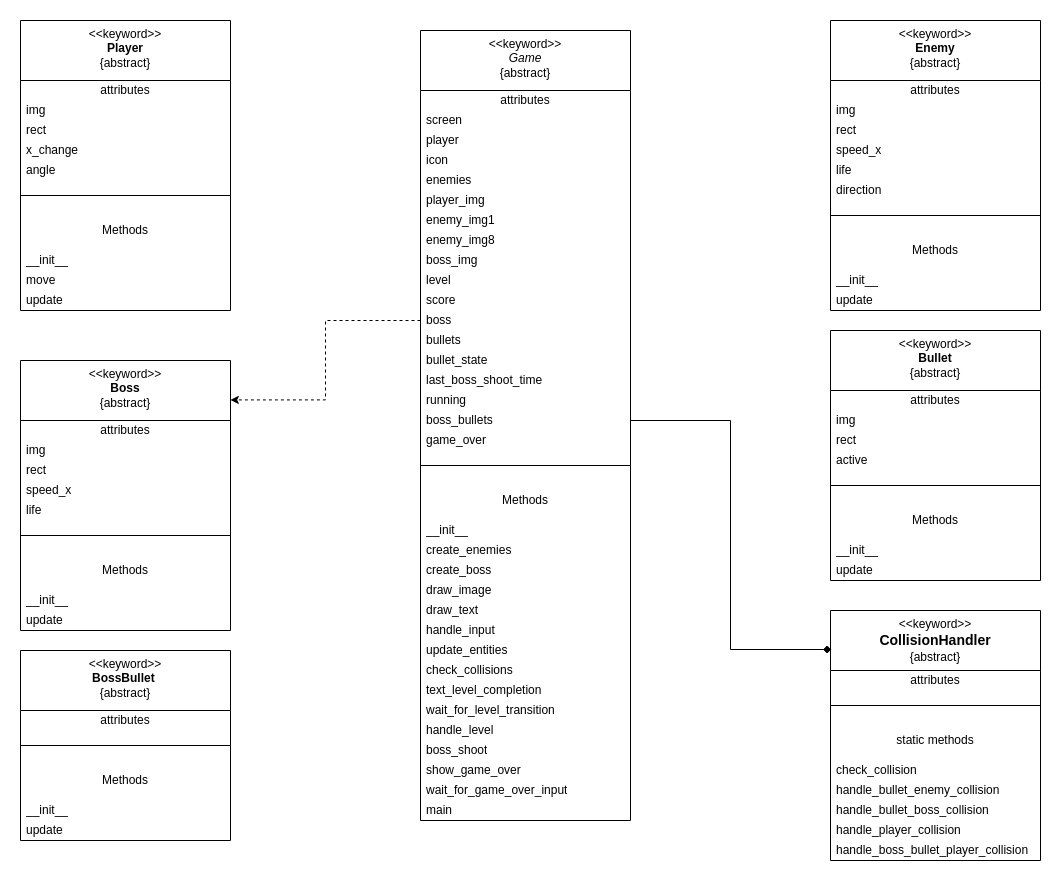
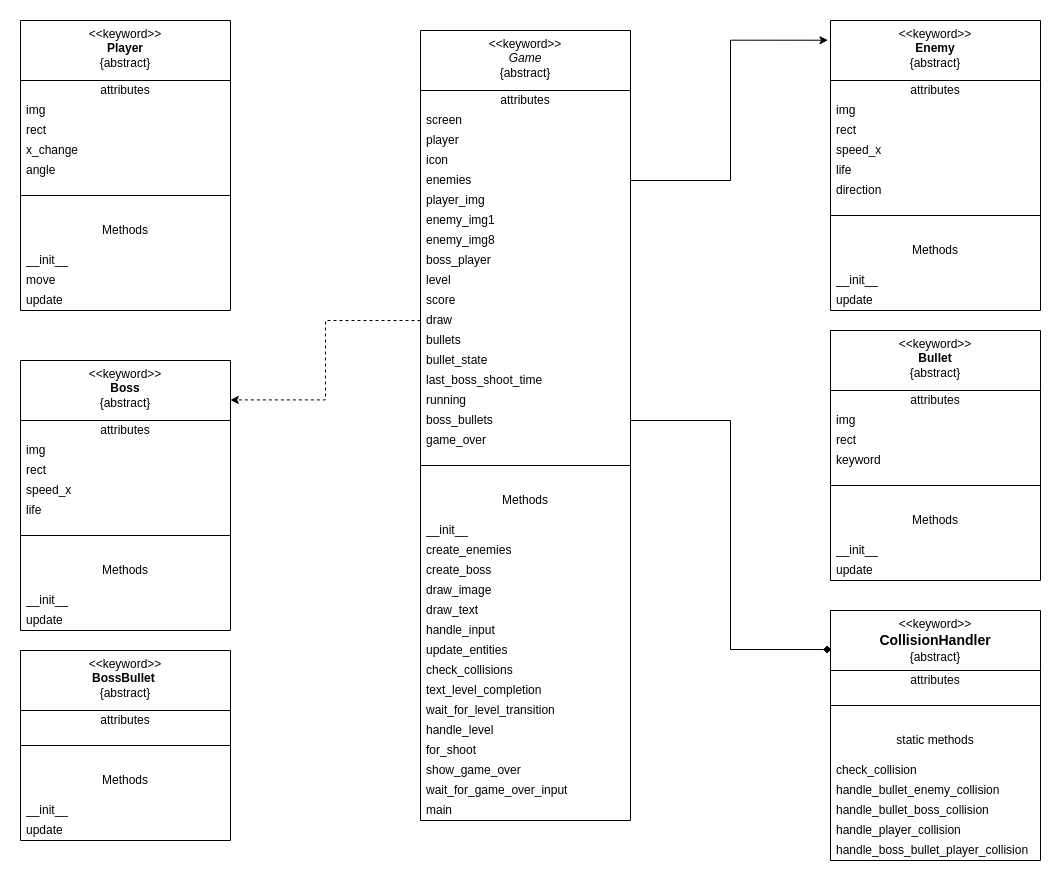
+ <mxCell id="94" style="edgeStyle=orthogonalEdgeStyle;rounded=0;orthogonalLoop=1;jettySize=auto;html=1;entryX=-0.012;entryY=0.068;entryDx=0;entryDy=0;entryPerimeter=0;" edge="1" parent="1" source="7" target="49"><mxGeometry relative="1" as="geometry" /></mxCell>
- <mxCell id="11" value="&lt;font color=&quot;#000000&quot;&gt;boss_img&lt;/font&gt;" style="text;html=1;strokeColor=none;fillColor=none;align=left;verticalAlign=middle;spacingLeft=4;spacingRight=4;overflow=hidden;rotatable=0;points=[[0,0.5],[1,0.5]];portConstraint=eastwest;fontColor=#808080;whiteSpace=wrap;" vertex="1" parent="2"><mxGeometry y="220" width="210" height="20" as="geometry" /></mxCell>
+ <mxCell id="11" value="&lt;font color=&quot;#000000&quot;&gt;boss_player&lt;/font&gt;" style="text;html=1;strokeColor=none;fillColor=none;align=left;verticalAlign=middle;spacingLeft=4;spacingRight=4;overflow=hidden;rotatable=0;points=[[0,0.5],[1,0.5]];portConstraint=eastwest;fontColor=#808080;whiteSpace=wrap;" vertex="1" parent="2"><mxGeometry y="220" width="210" height="20" as="geometry" /></mxCell>
- <mxCell id="14" value="&lt;font color=&quot;#000000&quot;&gt;boss&lt;/font&gt;" style="text;html=1;strokeColor=none;fillColor=none;align=left;verticalAlign=middle;spacingLeft=4;spacingRight=4;overflow=hidden;rotatable=0;points=[[0,0.5],[1,0.5]];portConstraint=eastwest;fontColor=#808080;whiteSpace=wrap;" vertex="1" parent="2"><mxGeometry y="280" width="210" height="20" as="geometry" /></mxCell>
+ <mxCell id="14" value="&lt;font color=&quot;#000000&quot;&gt;draw&lt;/font&gt;" style="text;html=1;strokeColor=none;fillColor=none;align=left;verticalAlign=middle;spacingLeft=4;spacingRight=4;overflow=hidden;rotatable=0;points=[[0,0.5],[1,0.5]];portConstraint=eastwest;fontColor=#808080;whiteSpace=wrap;" vertex="1" parent="2"><mxGeometry y="280" width="210" height="20" as="geometry" /></mxCell>
- <mxCell id="74" value="&lt;font color=&quot;#000000&quot;&gt;active&lt;/font&gt;" style="text;html=1;strokeColor=none;fillColor=none;align=left;verticalAlign=middle;spacingLeft=4;spacingRight=4;overflow=hidden;rotatable=0;points=[[0,0.5],[1,0.5]];portConstraint=eastwest;fontColor=#808080;whiteSpace=wrap;" vertex="1" parent="70"><mxGeometry y="120" width="210" height="20" as="geometry" /></mxCell>
+ <mxCell id="74" value="&lt;font color=&quot;#000000&quot;&gt;keyword&lt;/font&gt;" style="text;html=1;strokeColor=none;fillColor=none;align=left;verticalAlign=middle;spacingLeft=4;spacingRight=4;overflow=hidden;rotatable=0;points=[[0,0.5],[1,0.5]];portConstraint=eastwest;fontColor=#808080;whiteSpace=wrap;" vertex="1" parent="70"><mxGeometry y="120" width="210" height="20" as="geometry" /></mxCell>
- <mxCell id="34" value="boss_shoot" style="text;html=1;strokeColor=none;fillColor=none;align=left;verticalAlign=middle;spacingLeft=4;spacingRight=4;overflow=hidden;rotatable=0;points=[[0,0.5],[1,0.5]];portConstraint=eastwest;whiteSpace=wrap;" vertex="1" parent="2"><mxGeometry y="710" width="210" height="20" as="geometry" /></mxCell>
+ <mxCell id="34" value="for_shoot" style="text;html=1;strokeColor=none;fillColor=none;align=left;verticalAlign=middle;spacingLeft=4;spacingRight=4;overflow=hidden;rotatable=0;points=[[0,0.5],[1,0.5]];portConstraint=eastwest;whiteSpace=wrap;" vertex="1" parent="2"><mxGeometry y="710" width="210" height="20" as="geometry" /></mxCell>
